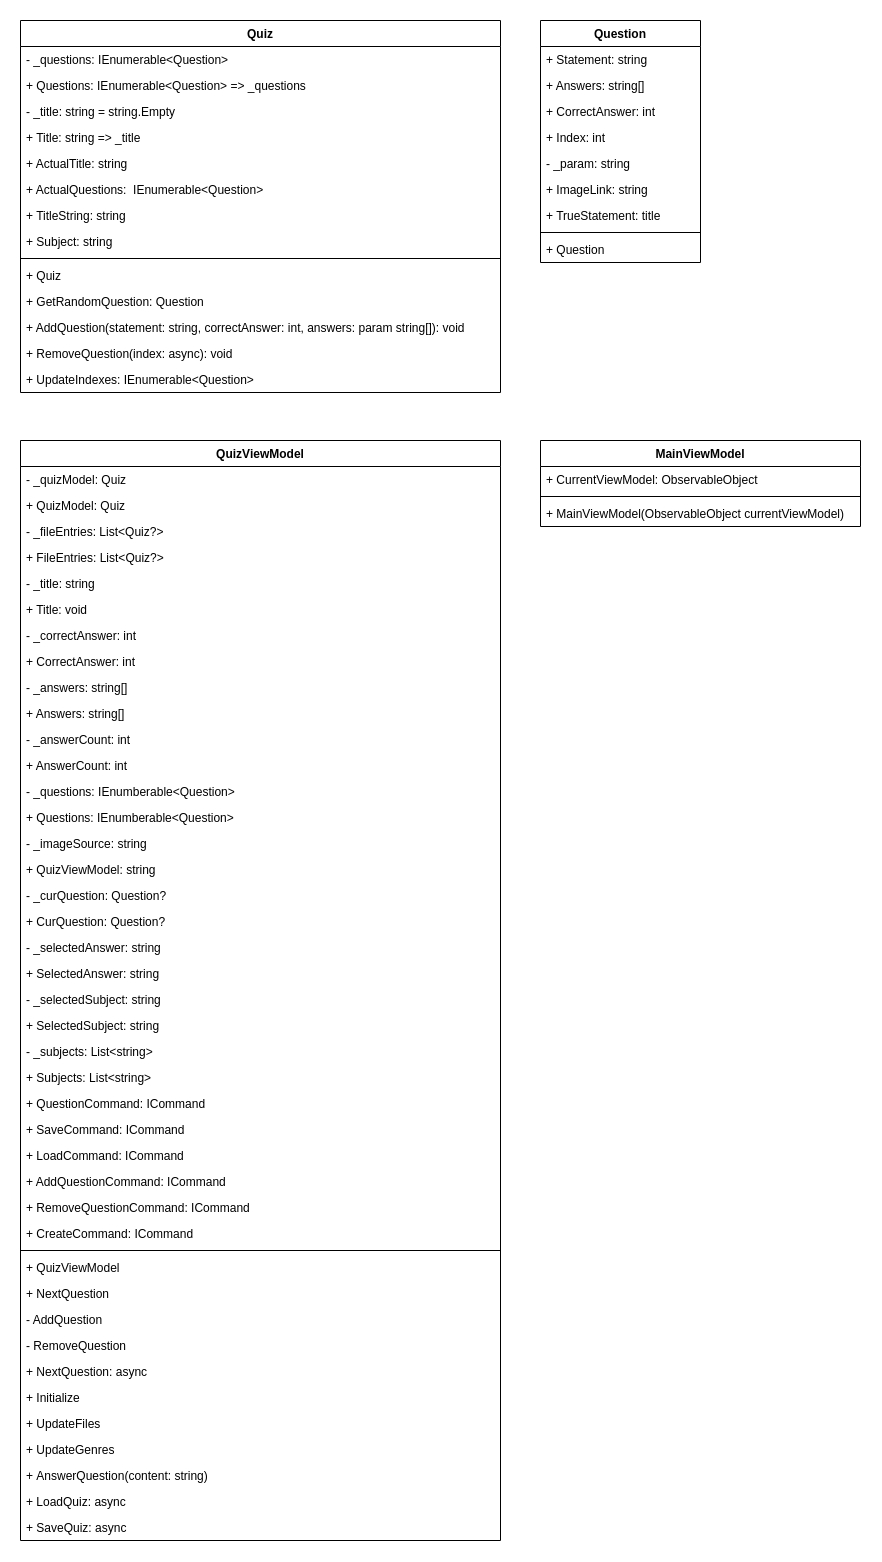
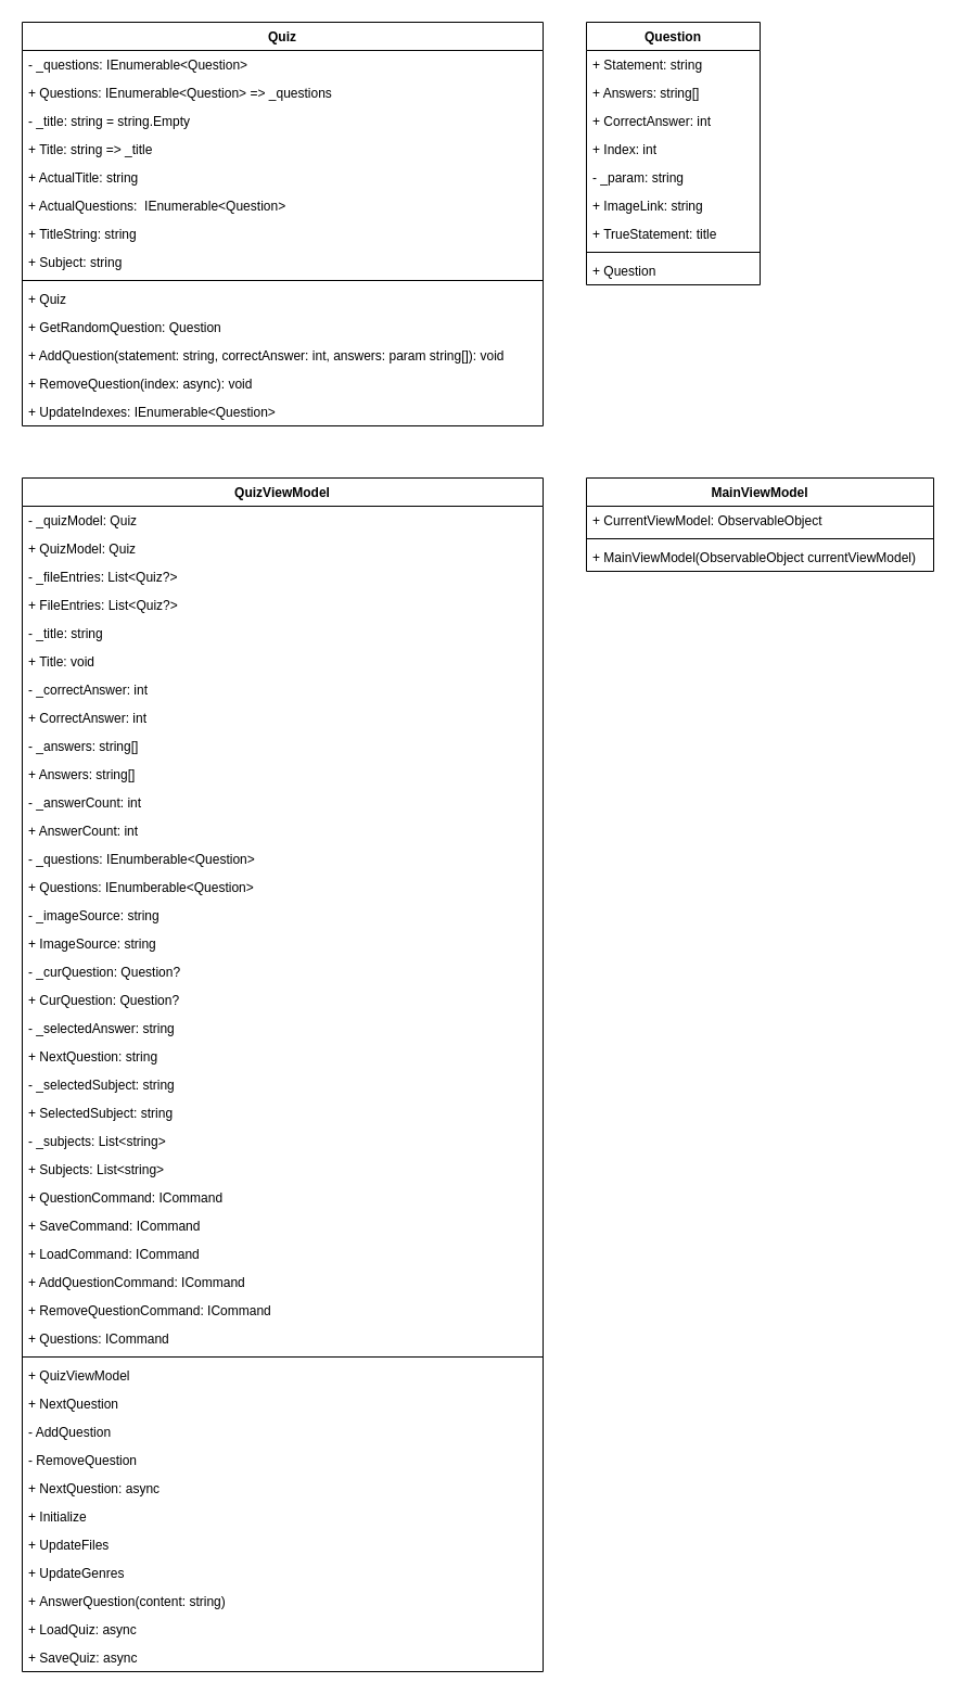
- <mxCell id="43" value="+ QuizViewModel: string" style="text;strokeColor=none;fillColor=none;align=left;verticalAlign=top;spacingLeft=4;spacingRight=4;overflow=hidden;rotatable=0;points=[[0,0.5],[1,0.5]];portConstraint=eastwest;" vertex="1" parent="27"><mxGeometry y="416" width="480" height="26" as="geometry" /></mxCell>
+ <mxCell id="43" value="+ ImageSource: string" style="text;strokeColor=none;fillColor=none;align=left;verticalAlign=top;spacingLeft=4;spacingRight=4;overflow=hidden;rotatable=0;points=[[0,0.5],[1,0.5]];portConstraint=eastwest;" vertex="1" parent="27"><mxGeometry y="416" width="480" height="26" as="geometry" /></mxCell>
- <mxCell id="47" value="+ SelectedAnswer: string" style="text;strokeColor=none;fillColor=none;align=left;verticalAlign=top;spacingLeft=4;spacingRight=4;overflow=hidden;rotatable=0;points=[[0,0.5],[1,0.5]];portConstraint=eastwest;" vertex="1" parent="27"><mxGeometry y="520" width="480" height="26" as="geometry" /></mxCell>
+ <mxCell id="47" value="+ NextQuestion: string" style="text;strokeColor=none;fillColor=none;align=left;verticalAlign=top;spacingLeft=4;spacingRight=4;overflow=hidden;rotatable=0;points=[[0,0.5],[1,0.5]];portConstraint=eastwest;" vertex="1" parent="27"><mxGeometry y="520" width="480" height="26" as="geometry" /></mxCell>
- <mxCell id="57" value="+ CreateCommand: ICommand" style="text;strokeColor=none;fillColor=none;align=left;verticalAlign=top;spacingLeft=4;spacingRight=4;overflow=hidden;rotatable=0;points=[[0,0.5],[1,0.5]];portConstraint=eastwest;" vertex="1" parent="27"><mxGeometry y="780" width="480" height="26" as="geometry" /></mxCell>
+ <mxCell id="57" value="+ Questions: ICommand" style="text;strokeColor=none;fillColor=none;align=left;verticalAlign=top;spacingLeft=4;spacingRight=4;overflow=hidden;rotatable=0;points=[[0,0.5],[1,0.5]];portConstraint=eastwest;" vertex="1" parent="27"><mxGeometry y="780" width="480" height="26" as="geometry" /></mxCell>
